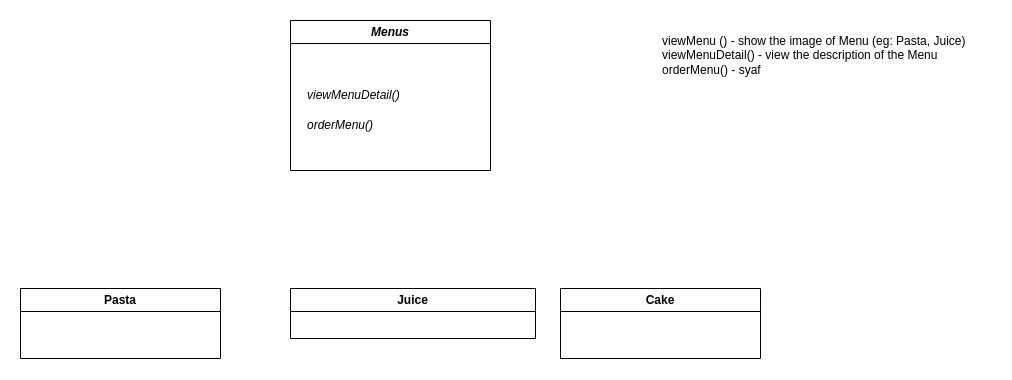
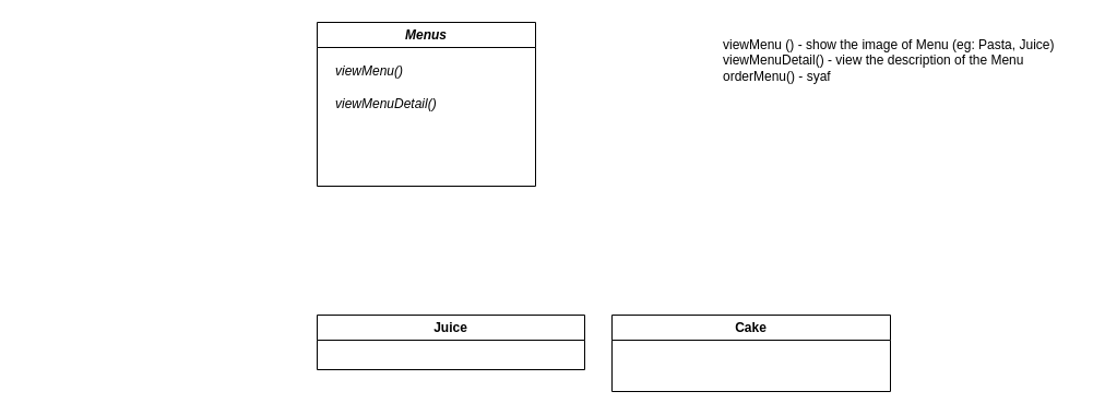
+ <mxCell id="3" value="&lt;i&gt;viewMenu()&lt;/i&gt;" style="text;html=1;align=left;verticalAlign=middle;resizable=0;points=[];autosize=1;strokeColor=none;fillColor=none;" vertex="1" parent="2"><mxGeometry x="15" y="30" width="90" height="30" as="geometry" /></mxCell>
- <mxCell id="5" value="&lt;i&gt;orderMenu()&lt;/i&gt;" style="text;html=1;align=left;verticalAlign=middle;resizable=0;points=[];autosize=1;strokeColor=none;fillColor=none;" vertex="1" parent="2"><mxGeometry x="15" y="90" width="90" height="30" as="geometry" /></mxCell>
- <mxCell id="6" value="Pasta" style="swimlane;whiteSpace=wrap;html=1;" vertex="1" parent="1"><mxGeometry x="20" y="288" width="200" height="70" as="geometry" /></mxCell>
- <mxCell id="8" value="Cake" style="swimlane;whiteSpace=wrap;html=1;startSize=23;" vertex="1" parent="1"><mxGeometry x="560" y="288" width="200" height="70" as="geometry" /></mxCell>
+ <mxCell id="8" value="Cake" style="swimlane;whiteSpace=wrap;html=1;startSize=23;" vertex="1" parent="1"><mxGeometry x="560" y="288" width="255" height="70" as="geometry" /></mxCell>
